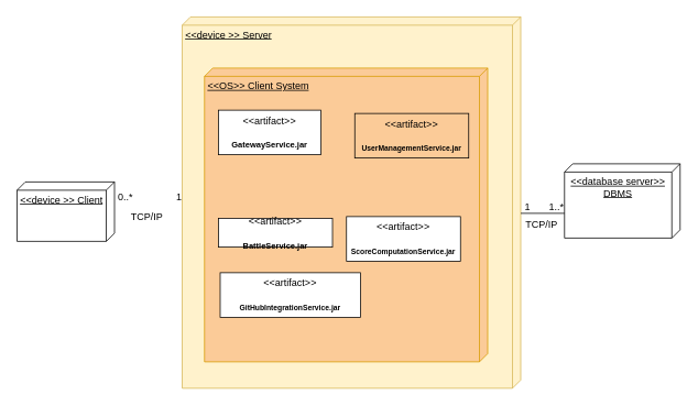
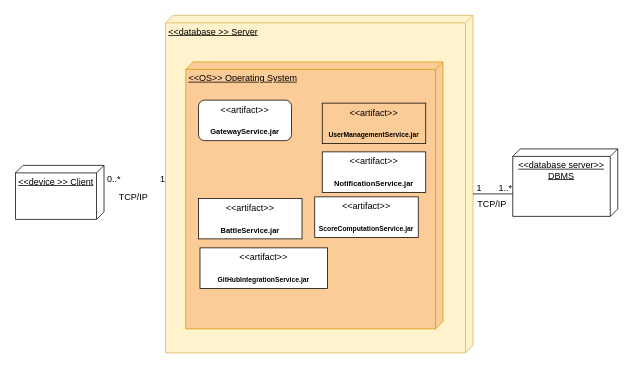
- <mxCell id="6" value="&amp;lt;&amp;lt;device &amp;gt;&amp;gt; Server" style="verticalAlign=top;align=left;spacingTop=8;spacingLeft=2;spacingRight=12;shape=cube;size=10;direction=south;fontStyle=4;html=1;whiteSpace=wrap;fillColor=#fff2cc;strokeColor=#d6b656;" parent="5" vertex="1"><mxGeometry width="410" height="450" as="geometry" /></mxCell>
+ <mxCell id="6" value="&amp;lt;&amp;lt;database &amp;gt;&amp;gt; Server" style="verticalAlign=top;align=left;spacingTop=8;spacingLeft=2;spacingRight=12;shape=cube;size=10;direction=south;fontStyle=4;html=1;whiteSpace=wrap;fillColor=#fff2cc;strokeColor=#d6b656;" parent="5" vertex="1"><mxGeometry width="410" height="450" as="geometry" /></mxCell>
- <mxCell id="7" value="&amp;lt;&amp;lt;OS&amp;gt;&amp;gt; Client System" style="verticalAlign=top;align=left;spacingTop=8;spacingLeft=2;spacingRight=12;shape=cube;size=10;direction=south;fontStyle=4;html=1;whiteSpace=wrap;fillColor=#FBCB98;strokeColor=#d79b00;" parent="5" vertex="1"><mxGeometry x="27" y="62" width="343" height="356" as="geometry" /></mxCell>
+ <mxCell id="7" value="&amp;lt;&amp;lt;OS&amp;gt;&amp;gt; Operating System" style="verticalAlign=top;align=left;spacingTop=8;spacingLeft=2;spacingRight=12;shape=cube;size=10;direction=south;fontStyle=4;html=1;whiteSpace=wrap;fillColor=#FBCB98;strokeColor=#d79b00;" parent="5" vertex="1"><mxGeometry x="27" y="62" width="343" height="356" as="geometry" /></mxCell>
- <mxCell id="8" value="&amp;lt;&amp;lt;artifact&amp;gt;&amp;gt;&lt;br&gt;&lt;br&gt;&lt;b&gt;&lt;font style=&quot;font-size: 10px;&quot;&gt;GatewayService.jar&lt;/font&gt;&lt;/b&gt;" style="html=1;align=center;verticalAlign=middle;dashed=0;whiteSpace=wrap;" parent="5" vertex="1"><mxGeometry x="44" y="113" width="124" height="54" as="geometry" /></mxCell>
+ <mxCell id="8" value="&amp;lt;&amp;lt;artifact&amp;gt;&amp;gt;&lt;br&gt;&lt;br&gt;&lt;b&gt;&lt;font style=&quot;font-size: 10px;&quot;&gt;GatewayService.jar&lt;/font&gt;&lt;/b&gt;" style="html=1;align=center;verticalAlign=middle;dashed=0;whiteSpace=wrap;rounded=1;" parent="5" vertex="1"><mxGeometry x="44" y="113" width="124" height="54" as="geometry" /></mxCell>
+ <mxCell id="12" value="&amp;lt;&amp;lt;artifact&amp;gt;&amp;gt;&lt;br&gt;&lt;br&gt;&lt;b&gt;&lt;font style=&quot;font-size: 10px;&quot;&gt;NotificationService.jar&lt;/font&gt;&lt;/b&gt;" style="html=1;align=center;verticalAlign=middle;dashed=0;whiteSpace=wrap;" parent="5" vertex="1"><mxGeometry x="209" y="182" width="138" height="54" as="geometry" /></mxCell>
- <mxCell id="9" value="&amp;lt;&amp;lt;artifact&amp;gt;&amp;gt;&lt;br&gt;&lt;br&gt;&lt;b&gt;&lt;font style=&quot;font-size: 10px;&quot;&gt;BattleService.jar&lt;/font&gt;&lt;/b&gt;" style="html=1;align=center;verticalAlign=middle;dashed=0;whiteSpace=wrap;" parent="5" vertex="1"><mxGeometry x="44" y="244" width="138" height="35" as="geometry" /></mxCell>
+ <mxCell id="9" value="&amp;lt;&amp;lt;artifact&amp;gt;&amp;gt;&lt;br&gt;&lt;br&gt;&lt;b&gt;&lt;font style=&quot;font-size: 10px;&quot;&gt;BattleService.jar&lt;/font&gt;&lt;/b&gt;" style="html=1;align=center;verticalAlign=middle;dashed=0;whiteSpace=wrap;" parent="5" vertex="1"><mxGeometry x="44" y="244" width="138" height="54" as="geometry" /></mxCell>
